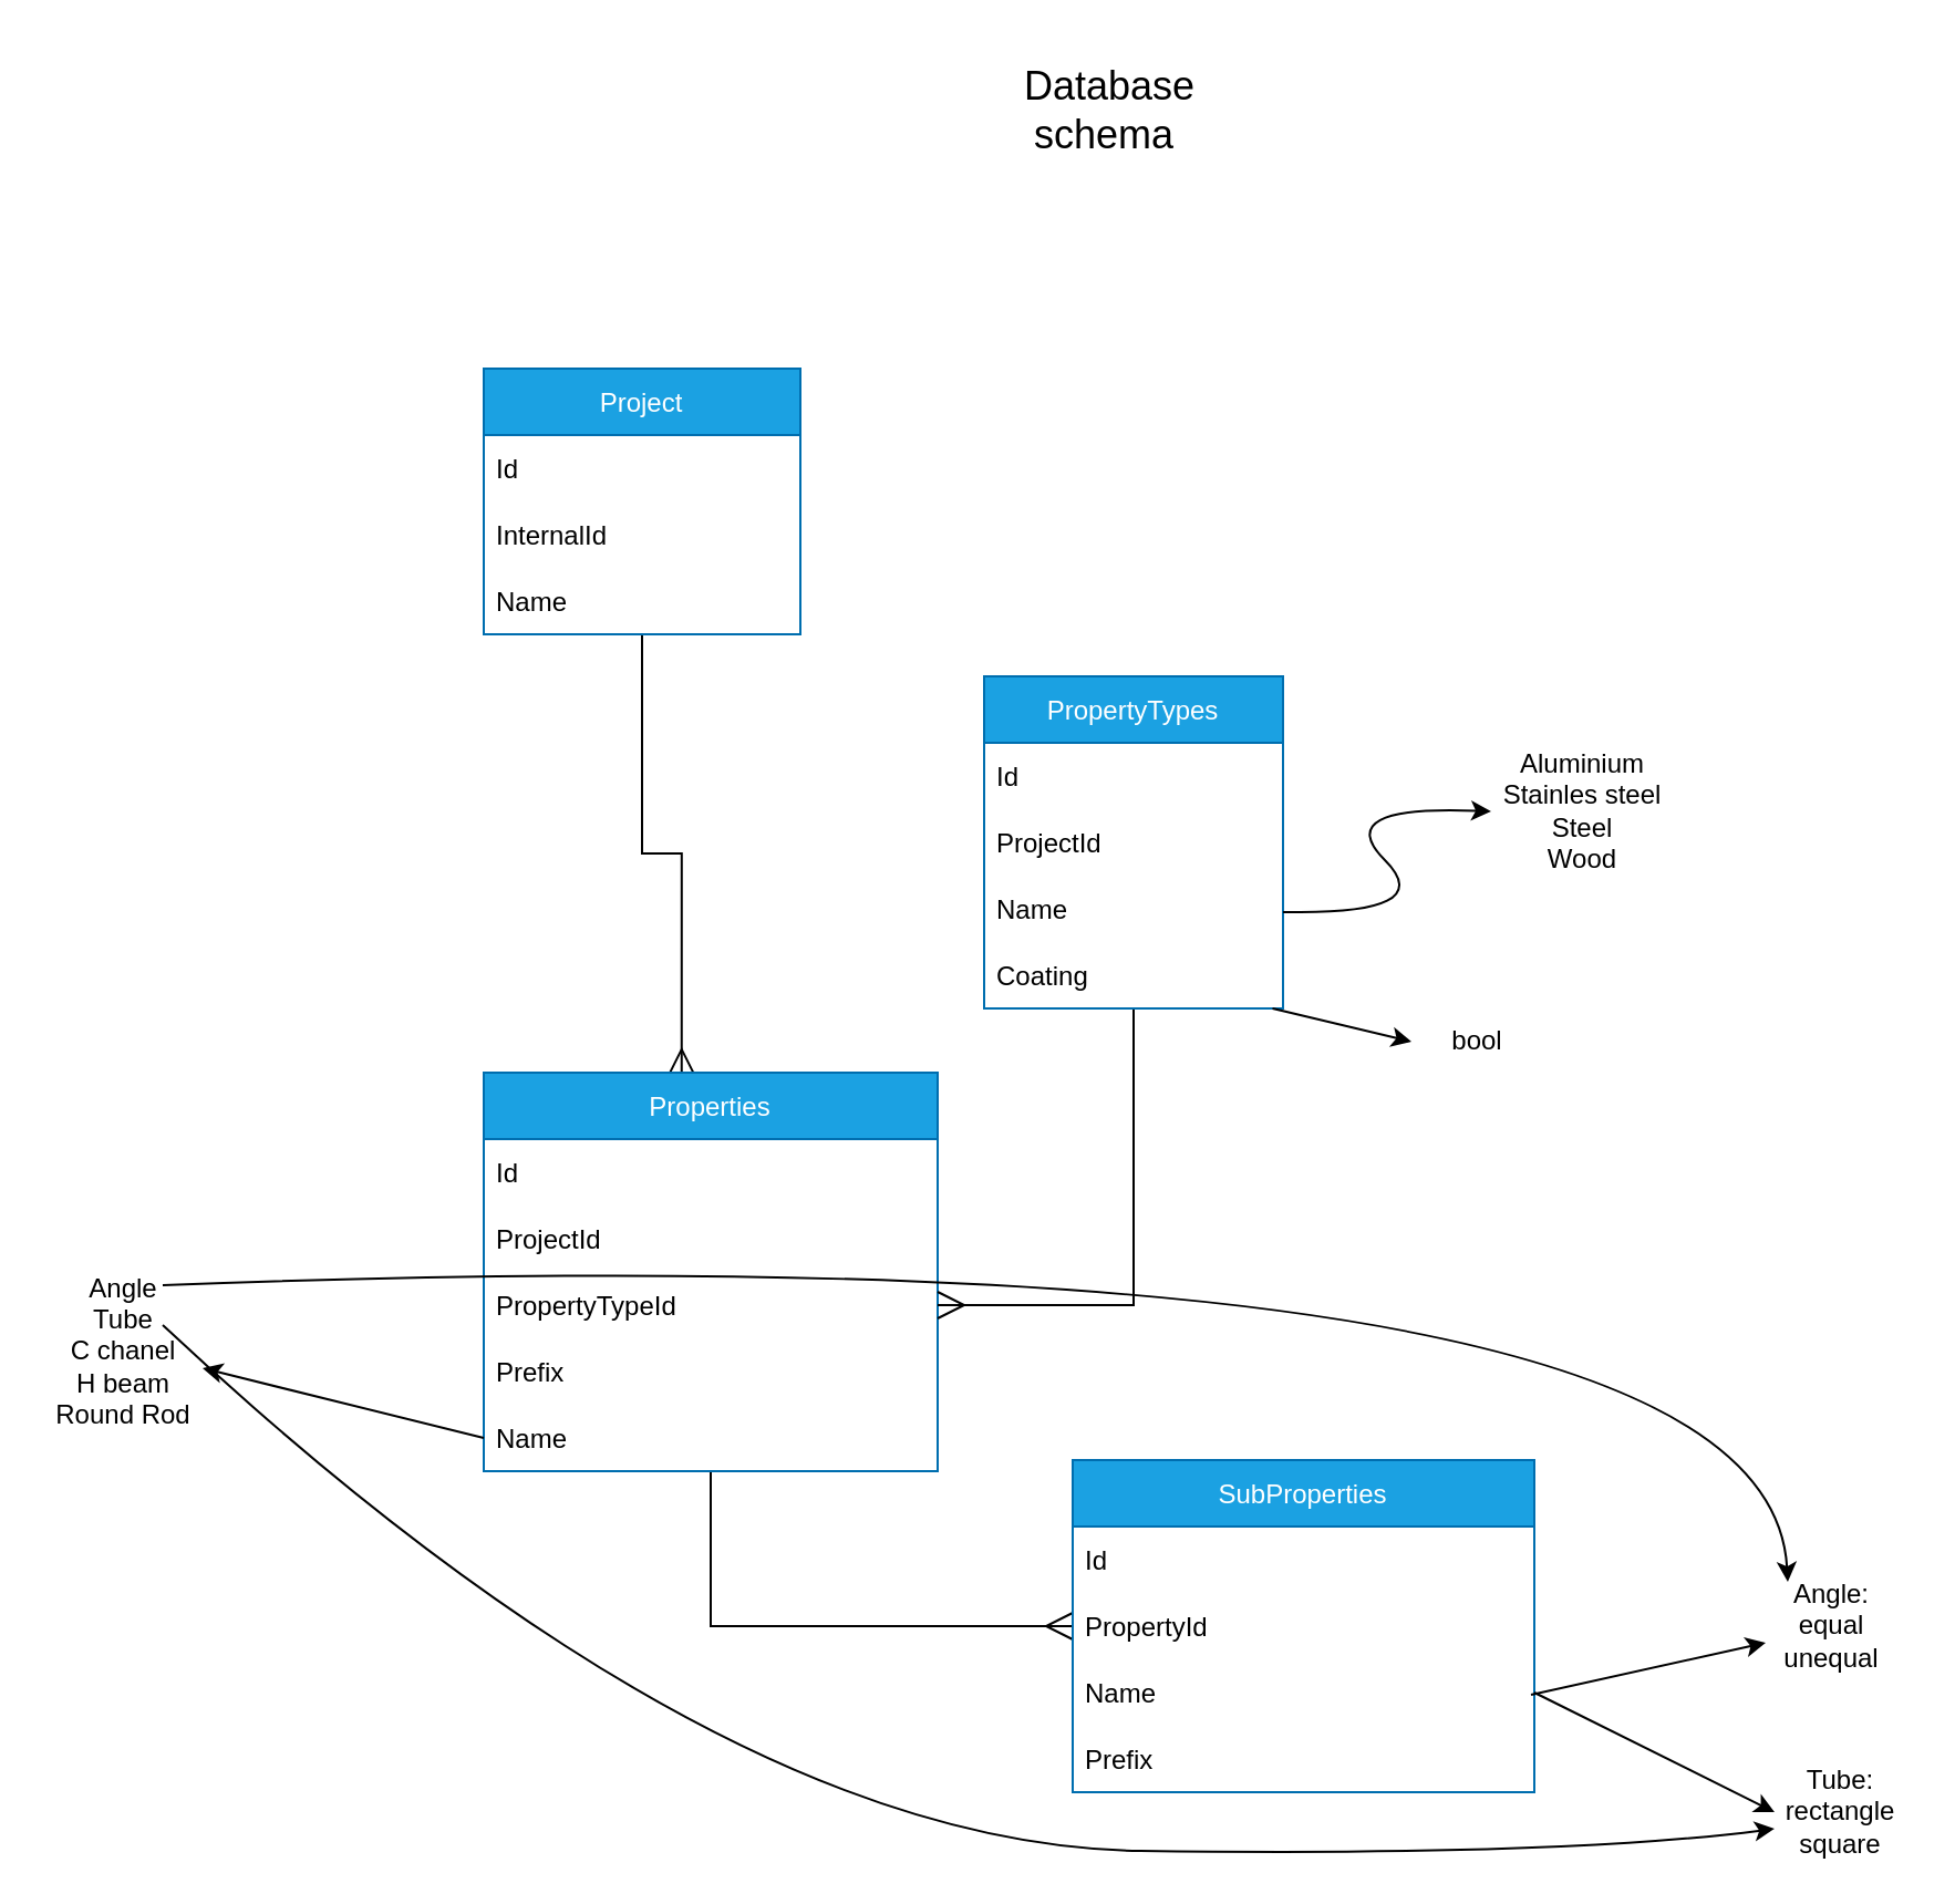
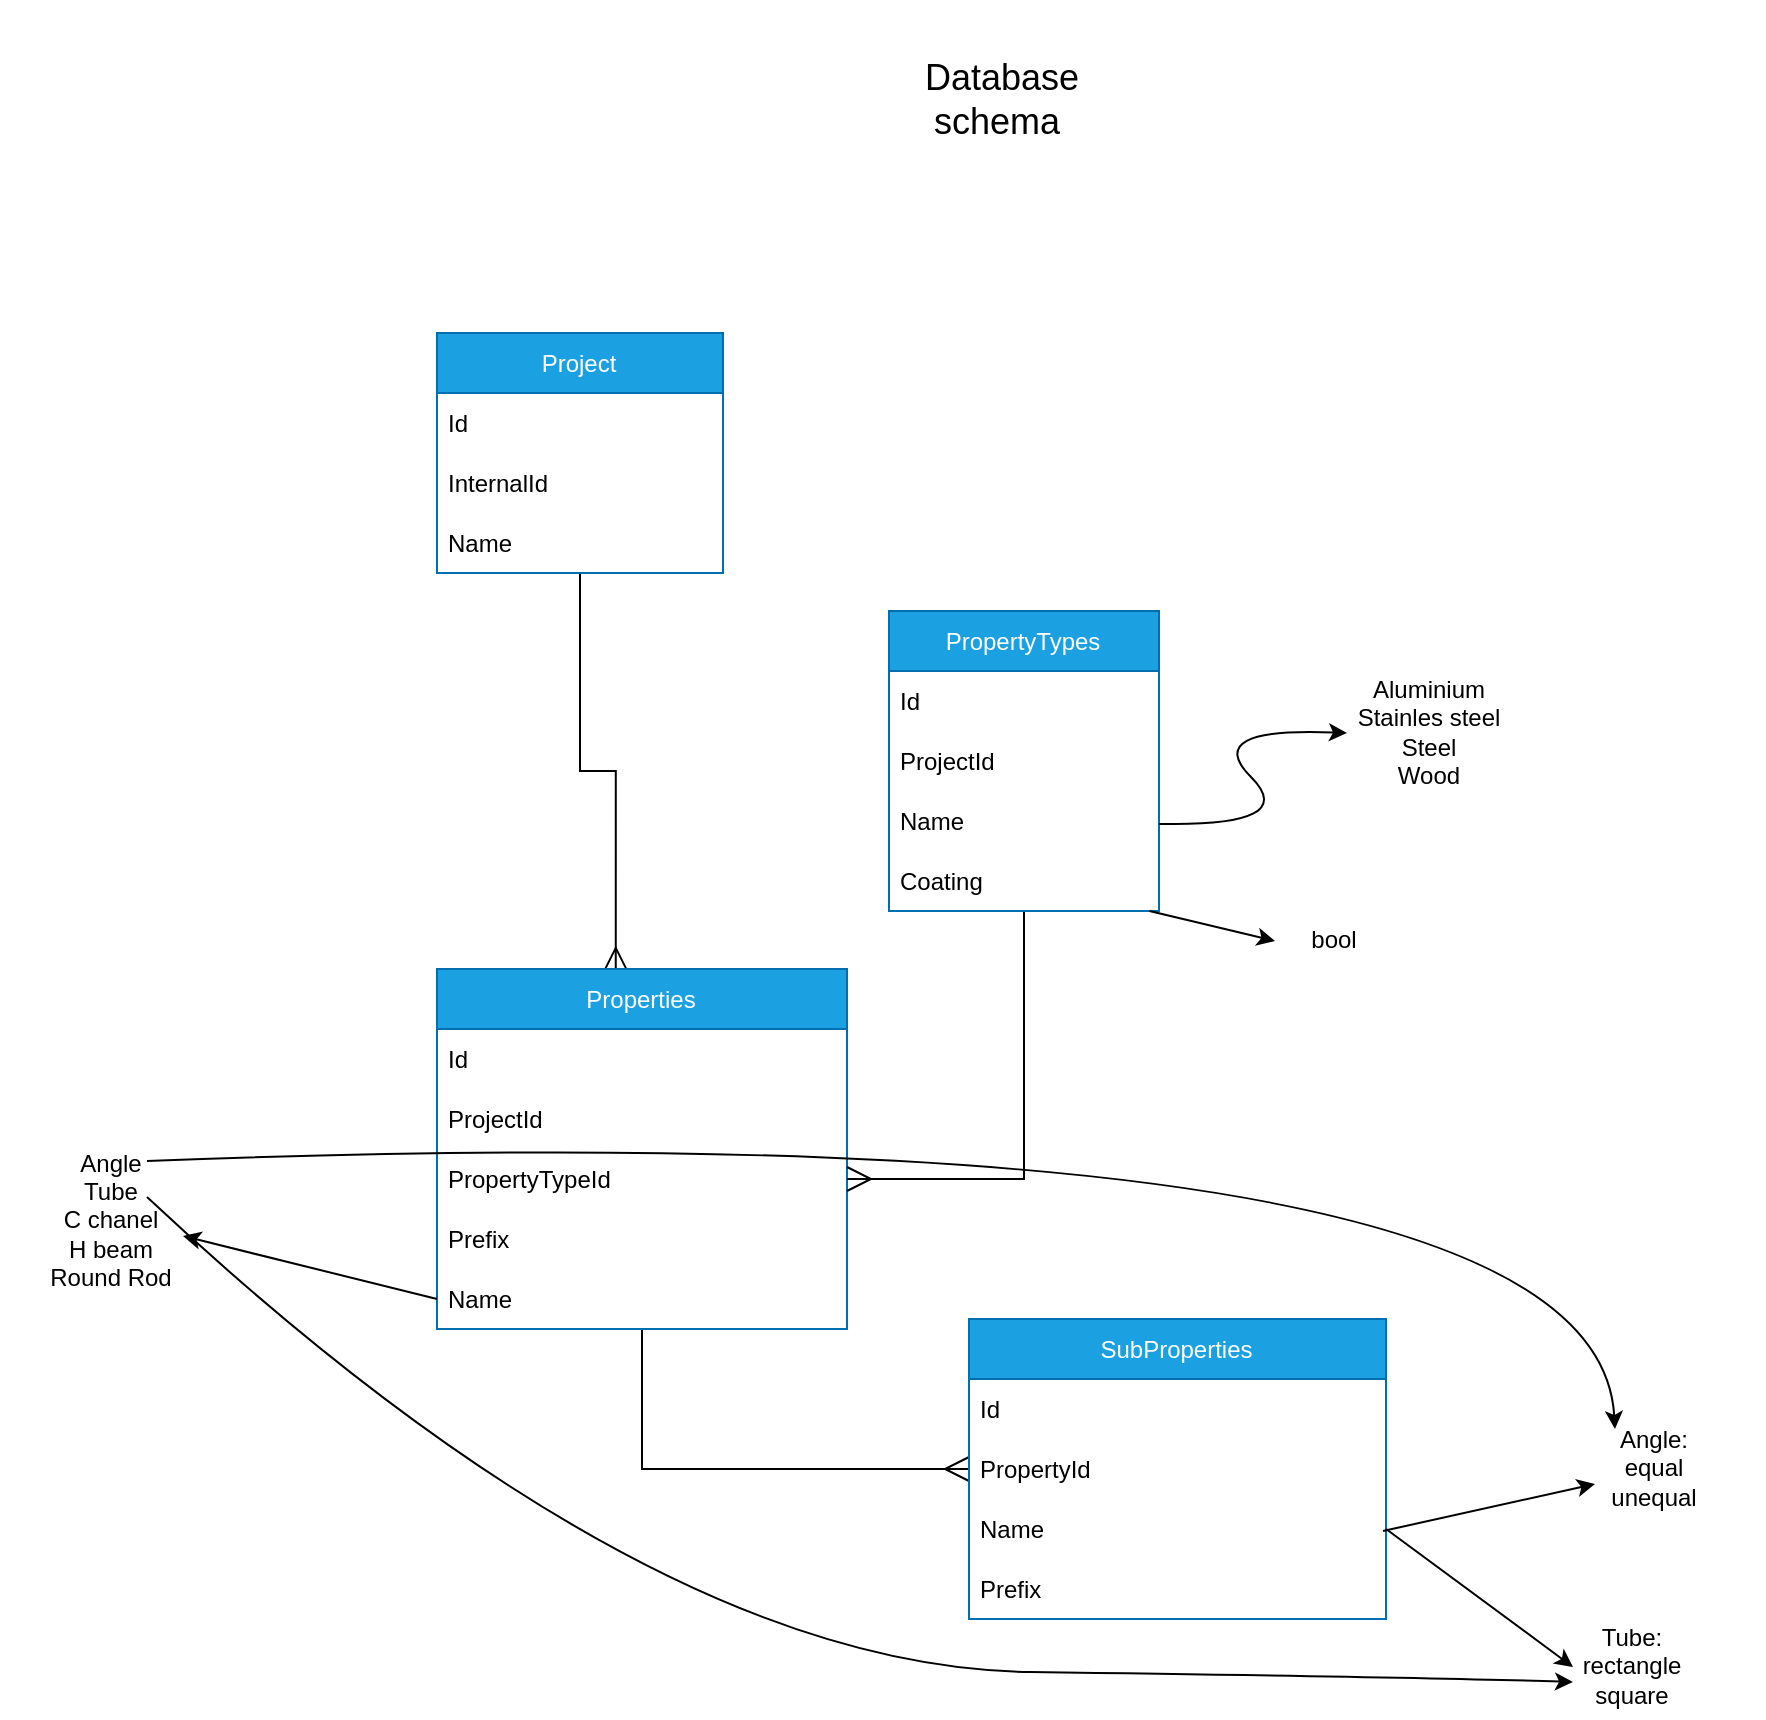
- <mxCell id="31" value="Tube:&lt;br&gt;rectangle&lt;br&gt;square" style="text;html=1;strokeColor=none;fillColor=none;align=center;verticalAlign=middle;whiteSpace=wrap;rounded=0;" vertex="1" parent="1"><mxGeometry x="801" y="803" width="60" height="30" as="geometry" /></mxCell>
+ <mxCell id="31" value="Tube:&lt;br&gt;rectangle&lt;br&gt;square" style="text;html=1;strokeColor=none;fillColor=none;align=center;verticalAlign=middle;whiteSpace=wrap;rounded=0;" vertex="1" parent="1"><mxGeometry x="786" y="818" width="60" height="30" as="geometry" /></mxCell>
